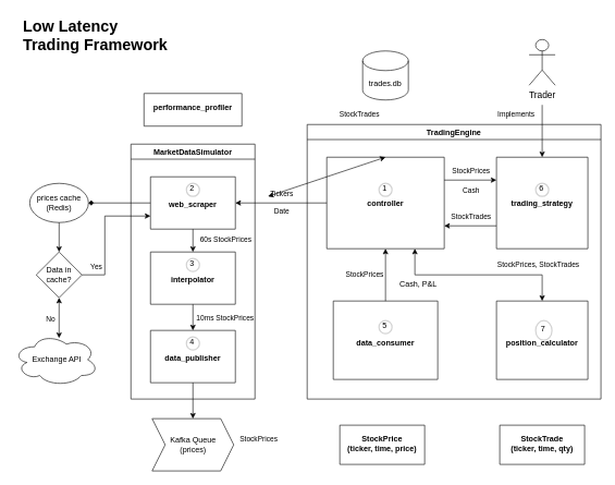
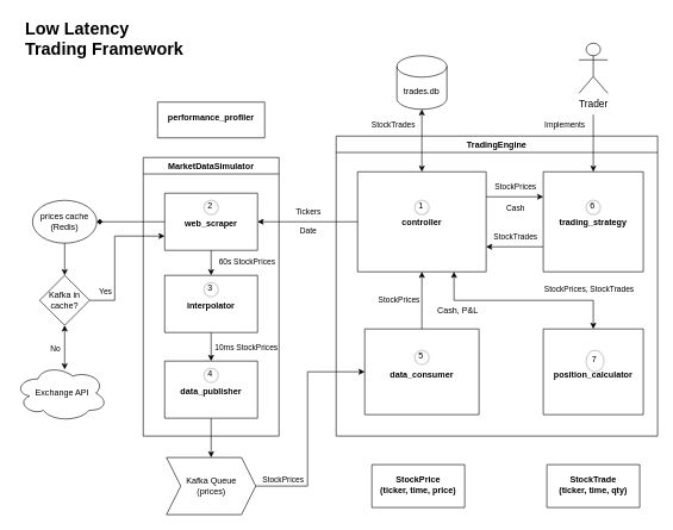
- <mxCell id="38" value="" style="endArrow=classic;startArrow=classic;html=1;rounded=0;labelBackgroundColor=none;exitX=0.5;exitY=0;exitDx=0;exitDy=0;" edge="1" parent="1" source="5" target="52"><mxGeometry width="50" height="50" relative="1" as="geometry"><mxPoint x="590" y="240" as="sourcePoint" /><mxPoint x="600" y="160" as="targetPoint" /></mxGeometry></mxCell>
+ <mxCell id="38" value="" style="endArrow=classic;startArrow=classic;html=1;rounded=0;entryX=0.5;entryY=1;entryDx=0;entryDy=0;entryPerimeter=0;labelBackgroundColor=none;exitX=0.5;exitY=0;exitDx=0;exitDy=0;" edge="1" parent="1" source="5" target="39"><mxGeometry width="50" height="50" relative="1" as="geometry"><mxPoint x="590" y="240" as="sourcePoint" /><mxPoint x="600" y="160" as="targetPoint" /></mxGeometry></mxCell>
- <mxCell id="50" value="Data in cache?" style="rhombus;whiteSpace=wrap;html=1;labelBackgroundColor=none;fillOpacity=0;" vertex="1" parent="1"><mxGeometry x="55" y="385" width="70" height="70" as="geometry" /></mxCell>
+ <mxCell id="50" value="Kafka in cache?" style="rhombus;whiteSpace=wrap;html=1;labelBackgroundColor=none;fillOpacity=0;" vertex="1" parent="1"><mxGeometry x="55" y="385" width="70" height="70" as="geometry" /></mxCell>
+ <mxCell id="37" value="" style="endArrow=classic;html=1;rounded=0;exitX=1;exitY=0.5;exitDx=0;exitDy=0;entryX=0;entryY=0.5;entryDx=0;entryDy=0;labelBackgroundColor=none;" edge="1" parent="1" source="35" target="7"><mxGeometry width="50" height="50" relative="1" as="geometry"><mxPoint x="320" y="340" as="sourcePoint" /><mxPoint x="410" y="520" as="targetPoint" /><Array as="points"><mxPoint x="430" y="680" /><mxPoint x="430" y="520" /></Array></mxGeometry></mxCell>
